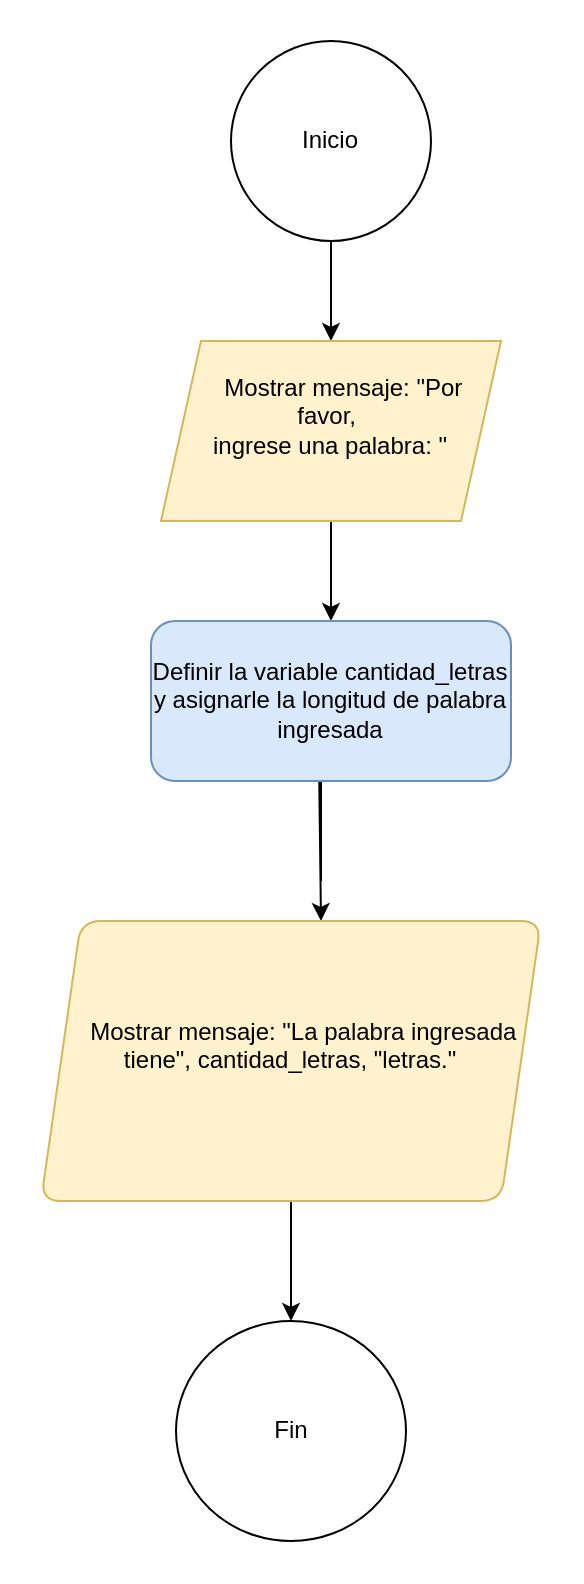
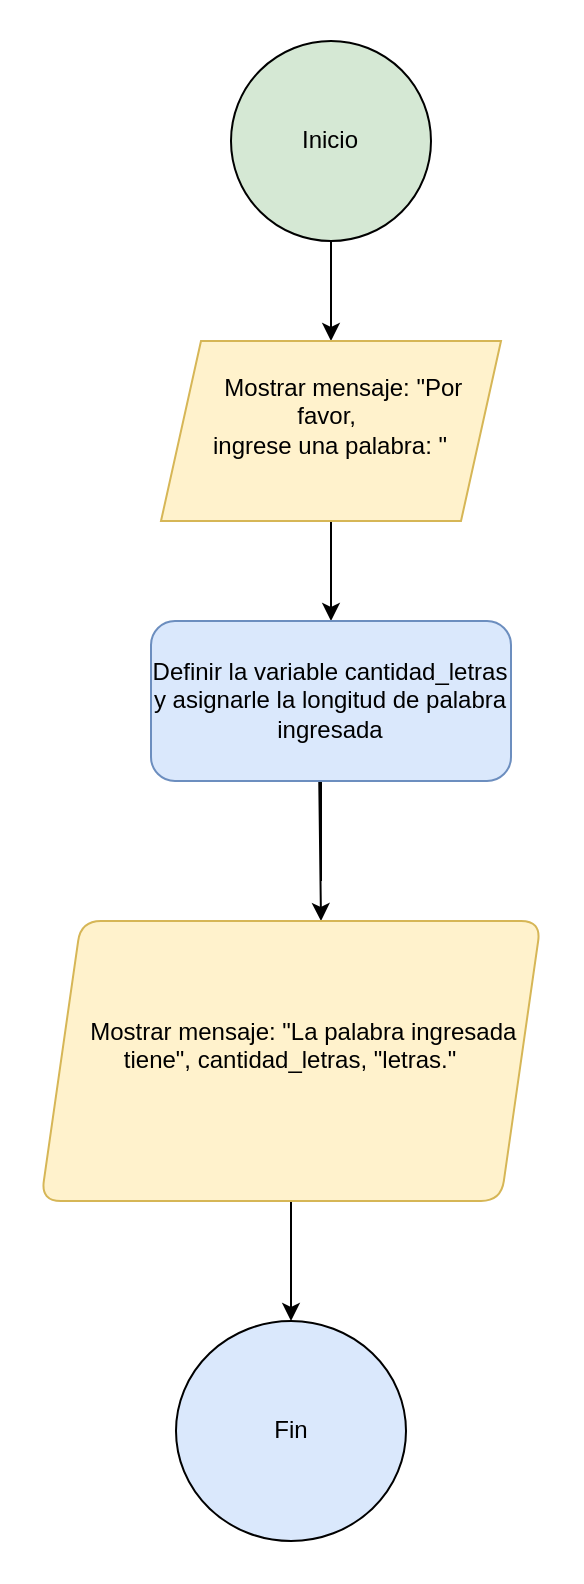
- <mxCell id="3" value="Inicio" style="ellipse;whiteSpace=wrap;html=1;aspect=fixed;" vertex="1" parent="1"><mxGeometry x="115" y="20" width="100" height="100" as="geometry" /></mxCell>
+ <mxCell id="3" value="Inicio" style="ellipse;whiteSpace=wrap;html=1;aspect=fixed;fillColor=#d5e8d4;" vertex="1" parent="1"><mxGeometry x="115" y="20" width="100" height="100" as="geometry" /></mxCell>
- <mxCell id="11" value="Fin" style="ellipse;whiteSpace=wrap;html=1;rounded=1;" vertex="1" parent="1"><mxGeometry x="87.5" y="660" width="115" height="110" as="geometry" /></mxCell>
+ <mxCell id="11" value="Fin" style="ellipse;whiteSpace=wrap;html=1;rounded=1;fillColor=#dae8fc;" vertex="1" parent="1"><mxGeometry x="87.5" y="660" width="115" height="110" as="geometry" /></mxCell>
